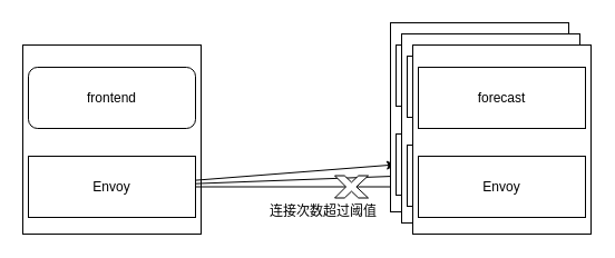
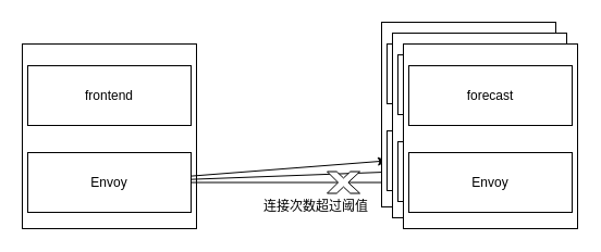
- <mxCell id="7" value="frontend" style="whiteSpace=wrap;html=1;rounded=1;" vertex="1" parent="1"><mxGeometry x="25" y="60" width="150" height="55" as="geometry" /></mxCell>
+ <mxCell id="7" value="frontend" style="rounded=0;whiteSpace=wrap;html=1;" vertex="1" parent="1"><mxGeometry x="25" y="60" width="150" height="55" as="geometry" /></mxCell>
